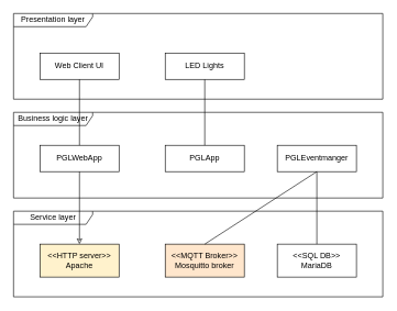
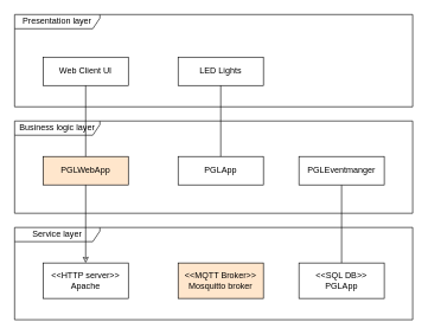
- <mxCell id="6" value="PGLWebApp" style="rounded=0;whiteSpace=wrap;html=1;" vertex="1" parent="5"><mxGeometry x="40" y="50" width="120" height="40" as="geometry" /></mxCell>
+ <mxCell id="6" value="PGLWebApp" style="rounded=0;whiteSpace=wrap;html=1;fillColor=#ffe6cc;" vertex="1" parent="5"><mxGeometry x="40" y="50" width="120" height="40" as="geometry" /></mxCell>
- <mxCell id="16" style="rounded=0;orthogonalLoop=1;jettySize=auto;html=1;exitX=0.5;exitY=1;exitDx=0;exitDy=0;endArrow=none;endFill=0;entryX=0.5;entryY=0;entryDx=0;entryDy=0;" edge="1" parent="1" source="8" target="12"><mxGeometry relative="1" as="geometry" /></mxCell>
- <mxCell id="11" value="&amp;lt;&amp;lt;HTTP server&amp;gt;&amp;gt;&lt;br&gt;Apache" style="rounded=0;whiteSpace=wrap;html=1;fillColor=#fff2cc;" vertex="1" parent="10"><mxGeometry x="40" y="50" width="120" height="50" as="geometry" /></mxCell>
+ <mxCell id="11" value="&amp;lt;&amp;lt;HTTP server&amp;gt;&amp;gt;&lt;br&gt;Apache" style="rounded=0;whiteSpace=wrap;html=1;" vertex="1" parent="10"><mxGeometry x="40" y="50" width="120" height="50" as="geometry" /></mxCell>
- <mxCell id="13" value="&amp;lt;&amp;lt;SQL DB&amp;gt;&amp;gt;&lt;br&gt;MariaDB" style="rounded=0;whiteSpace=wrap;html=1;" vertex="1" parent="10"><mxGeometry x="400" y="50" width="120" height="50" as="geometry" /></mxCell>
+ <mxCell id="13" value="&amp;lt;&amp;lt;SQL DB&amp;gt;&amp;gt;&lt;br&gt;PGLApp" style="rounded=0;whiteSpace=wrap;html=1;" vertex="1" parent="10"><mxGeometry x="400" y="50" width="120" height="50" as="geometry" /></mxCell>
